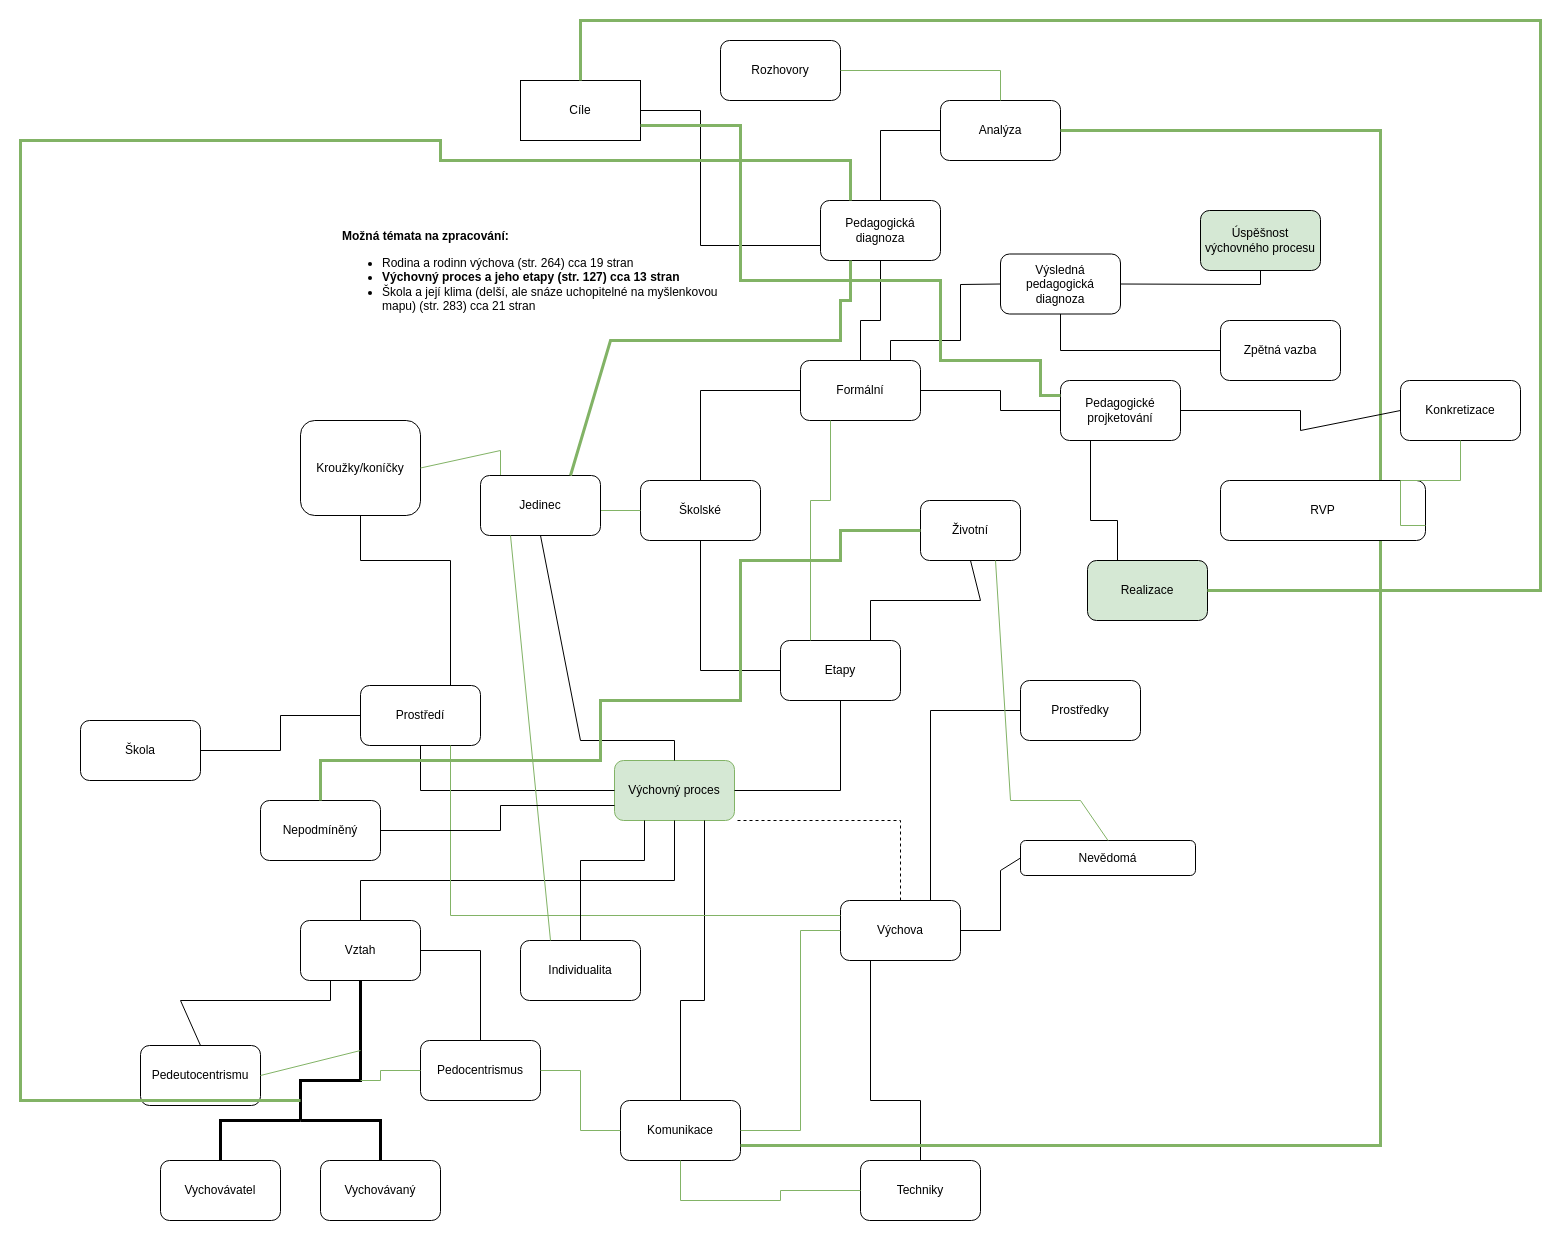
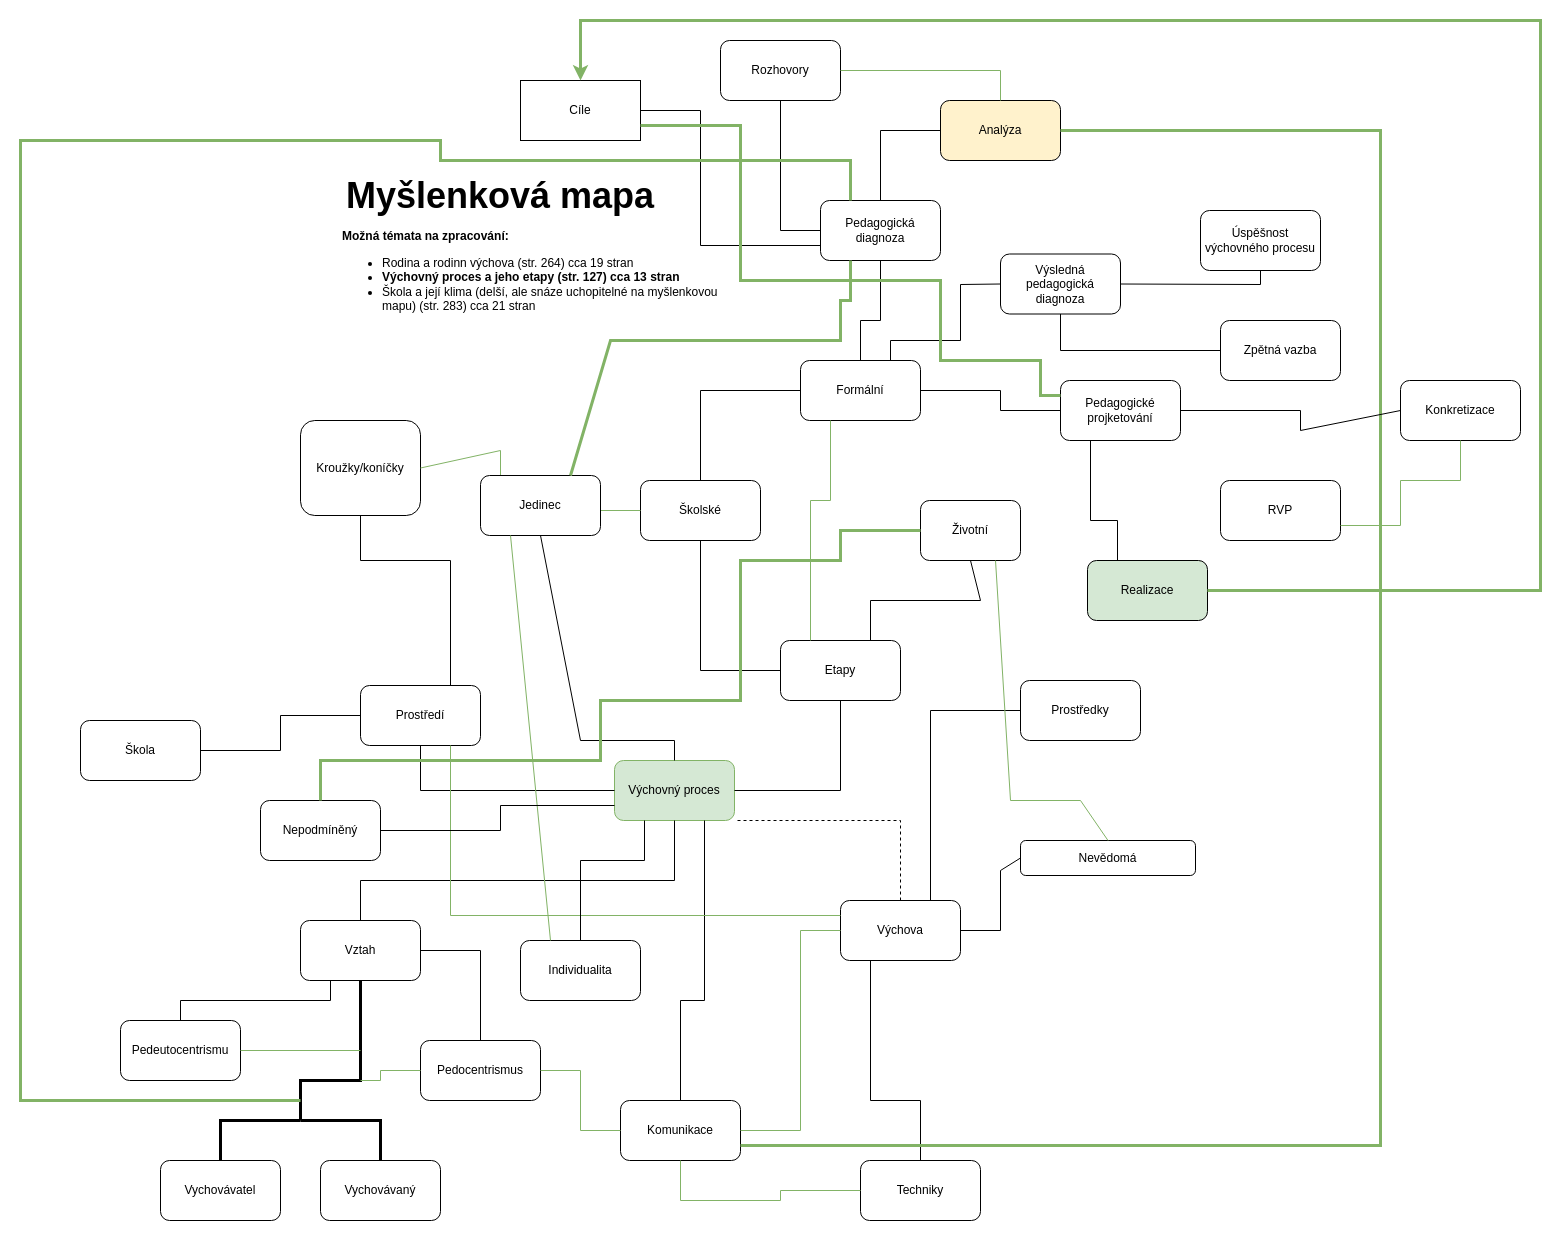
- <mxCell id="84" value="" style="endArrow=none;html=1;rounded=0;exitX=1;exitY=0.5;exitDx=0;exitDy=0;entryX=0.5;entryY=0;entryDx=0;entryDy=0;fillColor=#d5e8d4;strokeColor=#82b366;strokeWidth=3;" edge="1" parent="1" source="82" target="69"><mxGeometry width="50" height="50" relative="1" as="geometry"><mxPoint x="980" y="430" as="sourcePoint" /><mxPoint x="1800" y="580" as="targetPoint" /><Array as="points"><mxPoint x="1540" y="590" /><mxPoint x="1540" y="20" /><mxPoint x="580" y="20" /></Array></mxGeometry></mxCell>
+ <mxCell id="84" value="" style="endArrow=classic;html=1;rounded=0;exitX=1;exitY=0.5;exitDx=0;exitDy=0;entryX=0.5;entryY=0;entryDx=0;entryDy=0;fillColor=#d5e8d4;strokeColor=#82b366;strokeWidth=3;" edge="1" parent="1" source="82" target="69"><mxGeometry width="50" height="50" relative="1" as="geometry"><mxPoint x="980" y="430" as="sourcePoint" /><mxPoint x="1800" y="580" as="targetPoint" /><Array as="points"><mxPoint x="1540" y="590" /><mxPoint x="1540" y="20" /><mxPoint x="580" y="20" /></Array></mxGeometry></mxCell>
- <mxCell id="63" value="Analýza" style="rounded=1;whiteSpace=wrap;html=1;" vertex="1" parent="1"><mxGeometry x="940" width="120" height="60" as="geometry" y="100" /></mxCell>
+ <mxCell id="63" value="Analýza" style="rounded=1;whiteSpace=wrap;html=1;fillColor=#fff2cc;" vertex="1" parent="1"><mxGeometry x="940" width="120" height="60" as="geometry" y="100" /></mxCell>
+ <mxCell id="66" value="" style="endArrow=none;html=1;rounded=0;entryX=0;entryY=0.5;entryDx=0;entryDy=0;exitX=0.5;exitY=1;exitDx=0;exitDy=0;" edge="1" parent="1" source="65" target="57"><mxGeometry width="50" height="50" relative="1" as="geometry"><mxPoint x="800" y="330" as="sourcePoint" /><mxPoint x="850" y="280" as="targetPoint" /><Array as="points"><mxPoint x="780" y="230" /></Array></mxGeometry></mxCell>
+ <mxCell id="2" value="&lt;b&gt;&lt;font style=&quot;font-size: 36px;&quot;&gt;Myšlenková mapa&lt;/font&gt;&lt;/b&gt;" style="text;html=1;align=center;verticalAlign=middle;whiteSpace=wrap;rounded=0;" parent="1" vertex="1"><mxGeometry x="340" y="180" width="320" height="30" as="geometry" /></mxCell>
- <mxCell id="73" value="Úspěšnost výchovného procesu" style="rounded=1;whiteSpace=wrap;html=1;fillColor=#d5e8d4;" vertex="1" parent="1"><mxGeometry x="1200" y="210" width="120" height="60" as="geometry" /></mxCell>
+ <mxCell id="73" value="Úspěšnost výchovného procesu" style="rounded=1;whiteSpace=wrap;html=1;" vertex="1" parent="1"><mxGeometry x="1200" y="210" width="120" height="60" as="geometry" /></mxCell>
- <mxCell id="78" value="RVP" style="rounded=1;whiteSpace=wrap;html=1;" vertex="1" parent="1"><mxGeometry x="1220" y="480" width="205" height="60" as="geometry" /></mxCell>
+ <mxCell id="78" value="RVP" style="rounded=1;whiteSpace=wrap;html=1;" vertex="1" parent="1"><mxGeometry x="1220" y="480" width="120" height="60" as="geometry" /></mxCell>
- <mxCell id="20" value="Pedeutocentrismu" style="rounded=1;whiteSpace=wrap;html=1;" vertex="1" parent="1"><mxGeometry x="140" y="1045" width="120" height="60" as="geometry" /></mxCell>
+ <mxCell id="20" value="Pedeutocentrismu" style="rounded=1;whiteSpace=wrap;html=1;" vertex="1" parent="1"><mxGeometry x="120" y="1020" width="120" height="60" as="geometry" /></mxCell>
